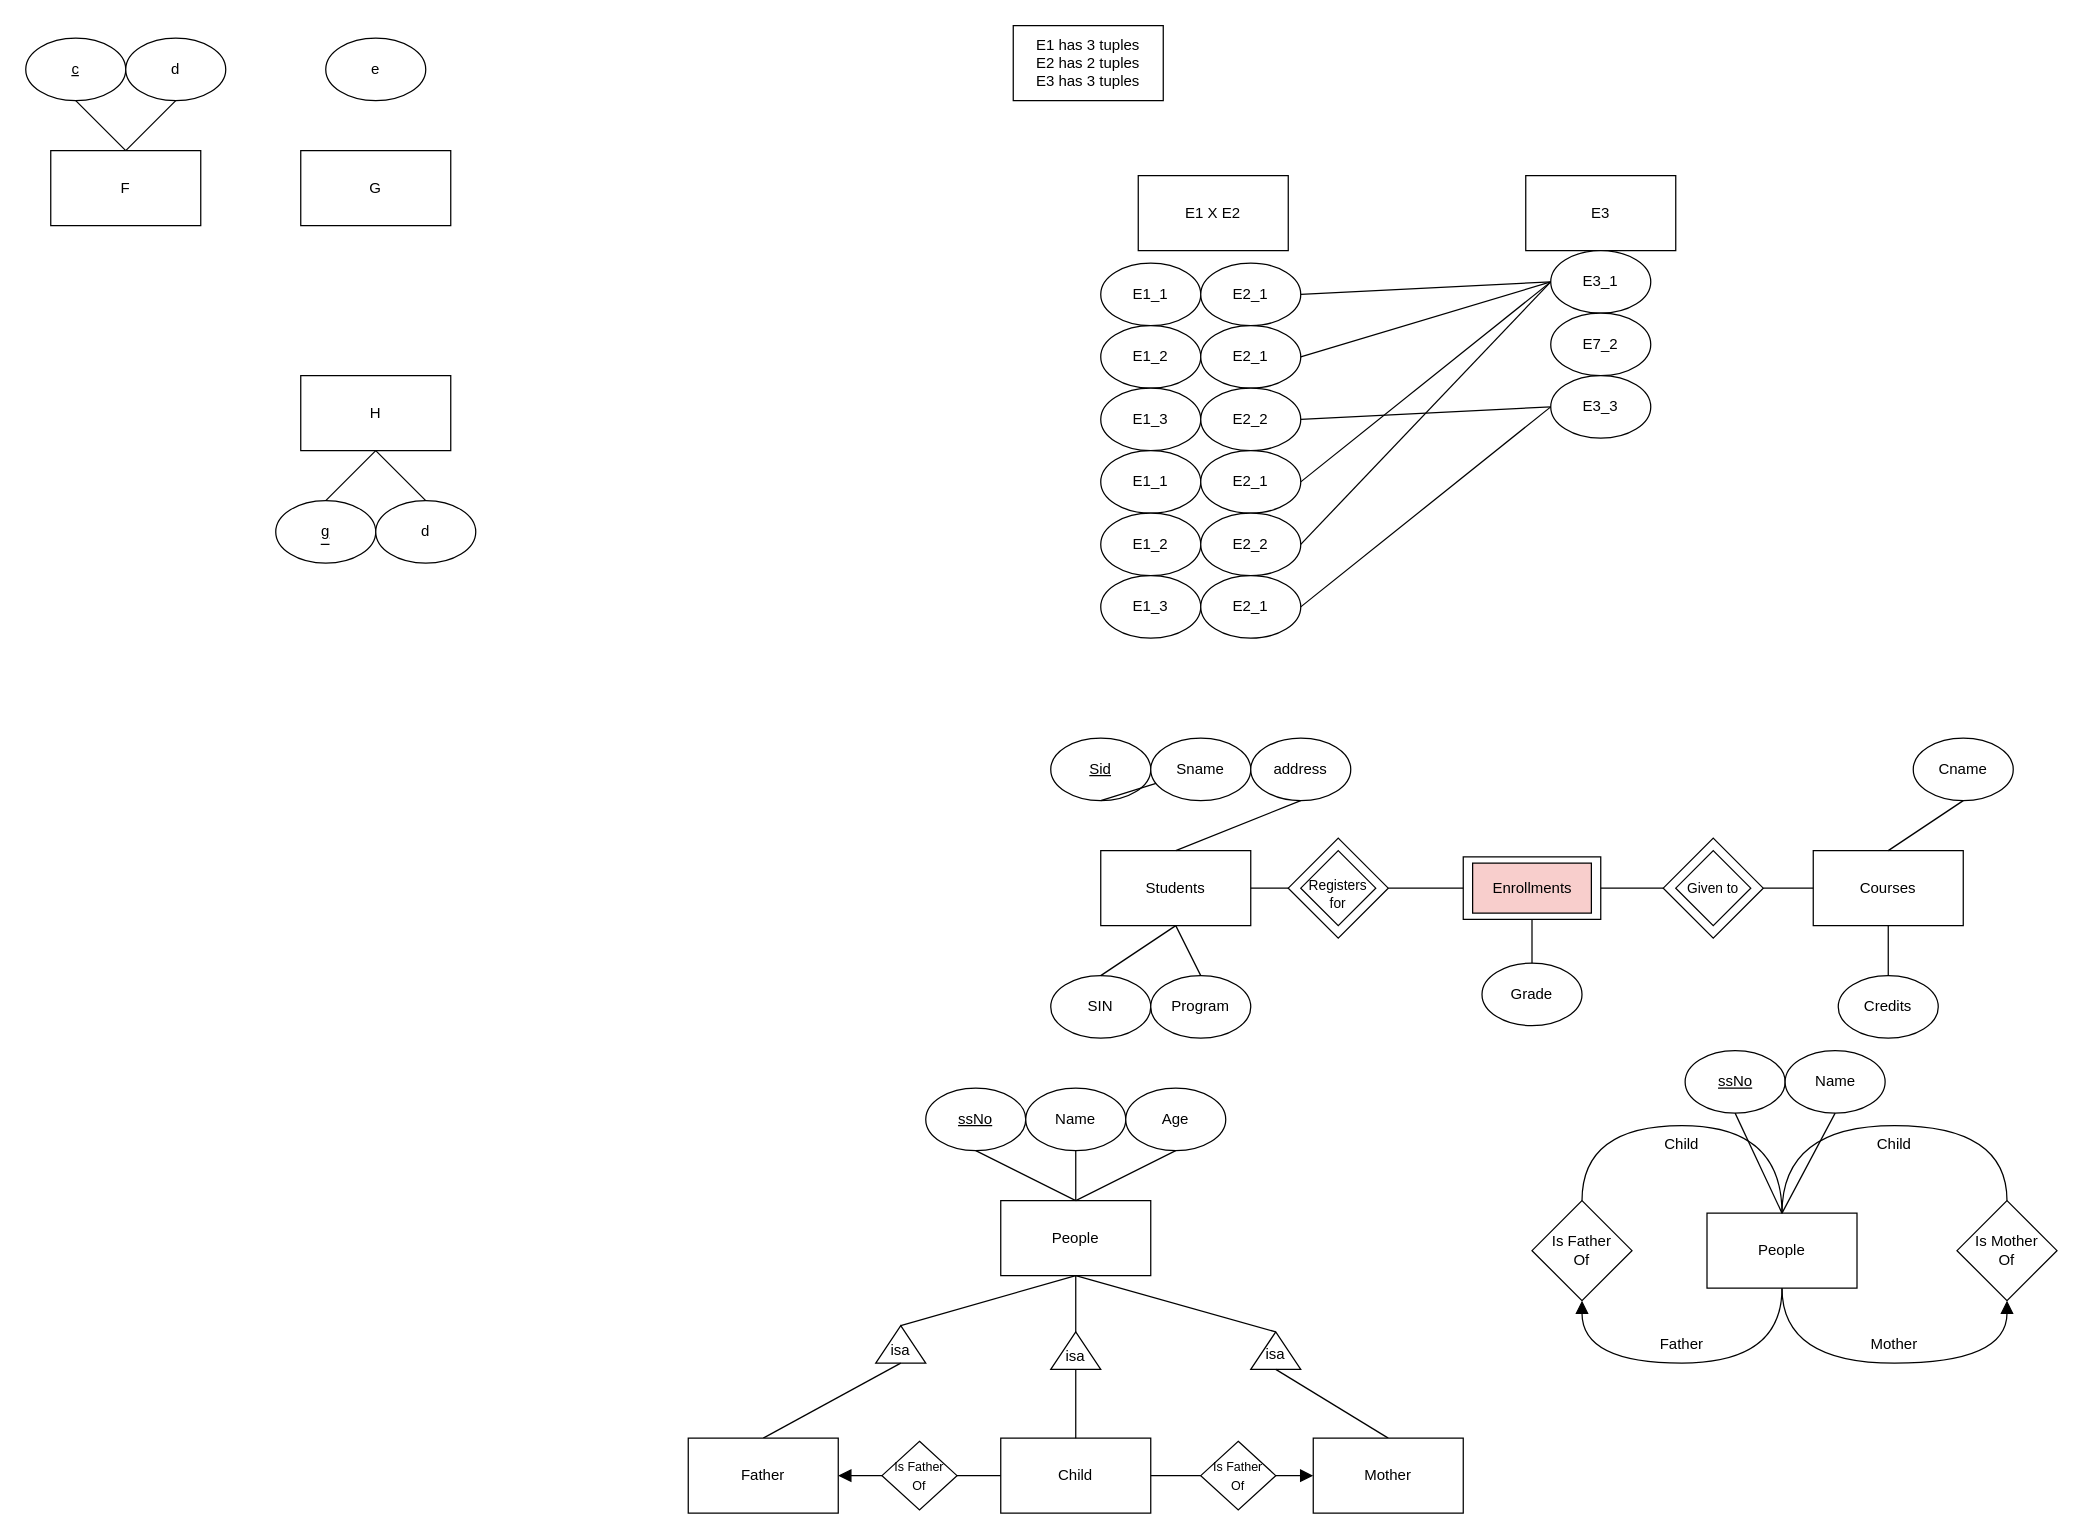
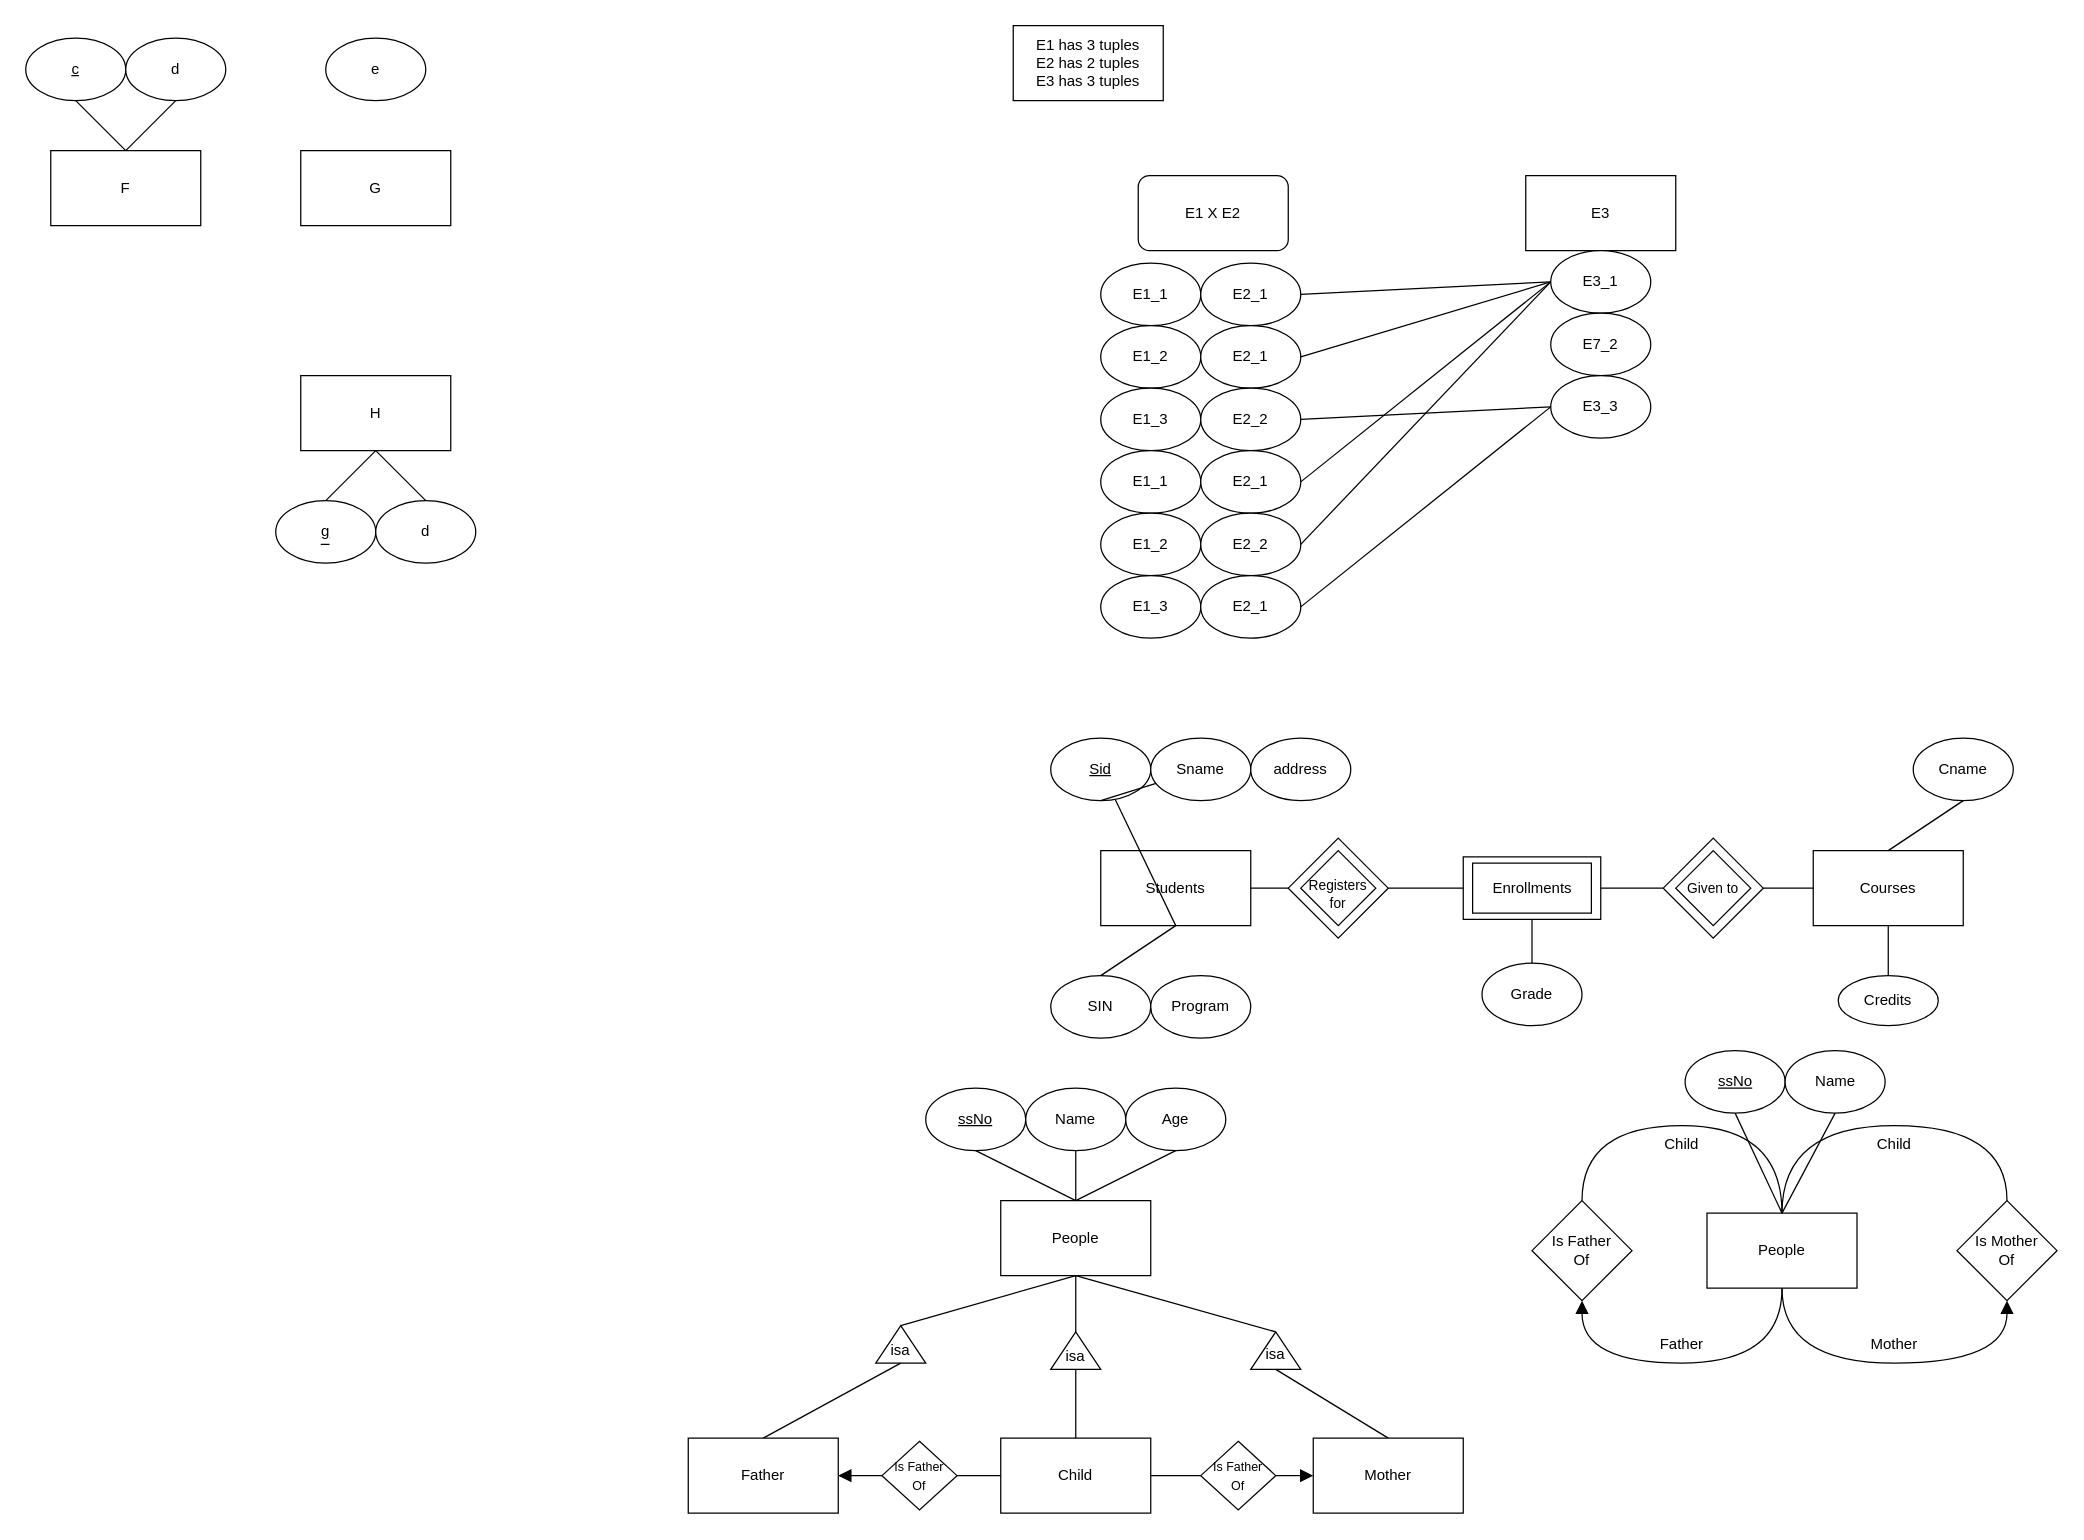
- <mxCell id="7" value="E1 X E2" style="rounded=0;whiteSpace=wrap;html=1;" parent="1" vertex="1"><mxGeometry x="910" y="140" width="120" height="60" as="geometry" /></mxCell>
+ <mxCell id="7" value="E1 X E2" style="whiteSpace=wrap;html=1;rounded=1;" parent="1" vertex="1"><mxGeometry x="910" y="140" width="120" height="60" as="geometry" /></mxCell>
- <mxCell id="34" value="" style="endArrow=none;html=1;rounded=0;fontSize=12;startSize=8;endSize=8;curved=1;exitX=0.5;exitY=1;exitDx=0;exitDy=0;entryX=0.5;entryY=0;entryDx=0;entryDy=0;" parent="1" source="30" target="27" edge="1"><mxGeometry width="50" height="50" relative="1" as="geometry"><mxPoint x="900" y="660" as="sourcePoint" /><mxPoint x="960" y="700" as="targetPoint" /></mxGeometry></mxCell>
- <mxCell id="45" value="Enrollments" style="rounded=0;whiteSpace=wrap;html=1;fillColor=#f8cecc;" parent="1" vertex="1"><mxGeometry x="1177.5" y="690" width="95" height="40" as="geometry" /></mxCell>
+ <mxCell id="45" value="Enrollments" style="rounded=0;whiteSpace=wrap;html=1;" parent="1" vertex="1"><mxGeometry x="1177.5" y="690" width="95" height="40" as="geometry" /></mxCell>
- <mxCell id="36" value="" style="endArrow=none;html=1;rounded=0;fontSize=12;startSize=8;endSize=8;curved=1;exitX=0.5;exitY=1;exitDx=0;exitDy=0;entryX=0.5;entryY=0;entryDx=0;entryDy=0;" parent="1" source="27" target="32" edge="1"><mxGeometry width="50" height="50" relative="1" as="geometry"><mxPoint x="920" y="680" as="sourcePoint" /><mxPoint x="980" y="720" as="targetPoint" /></mxGeometry></mxCell>
+ <mxCell id="36" value="" style="endArrow=none;html=1;rounded=0;fontSize=12;startSize=8;endSize=8;curved=1;exitX=0.5;exitY=1;exitDx=0;exitDy=0;" parent="1" source="27" target="28" edge="1"><mxGeometry width="50" height="50" relative="1" as="geometry"><mxPoint x="920" y="680" as="sourcePoint" /><mxPoint x="980" y="720" as="targetPoint" /></mxGeometry></mxCell>
- <mxCell id="42" value="Credits" style="ellipse;whiteSpace=wrap;html=1;" parent="1" vertex="1"><mxGeometry x="1470" y="780" width="80" height="50" as="geometry" /></mxCell>
+ <mxCell id="42" value="Credits" style="ellipse;whiteSpace=wrap;html=1;" parent="1" vertex="1"><mxGeometry x="1470" y="780" width="80" height="40" as="geometry" /></mxCell>
